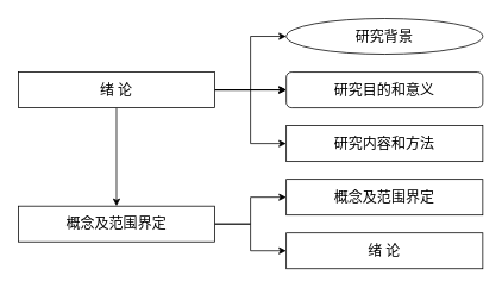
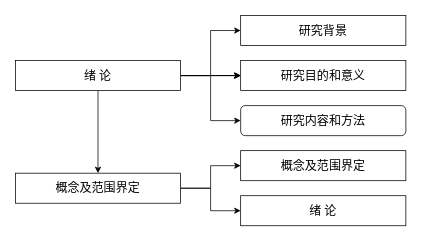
- <mxCell id="10" value="研究背景" style="ellipse;whiteSpace=wrap;html=1;fontSize=16;fontFamily=宋体-简;align=center;" vertex="1" parent="1"><mxGeometry x="320" y="20" width="220" height="40" as="geometry" /></mxCell>
+ <mxCell id="10" value="研究背景" style="rounded=0;whiteSpace=wrap;html=1;fontSize=16;fontFamily=宋体-简;align=center;" vertex="1" parent="1"><mxGeometry x="320" y="20" width="220" height="40" as="geometry" /></mxCell>
- <mxCell id="9" value="&lt;font&gt;研究目的和意义&lt;/font&gt;" style="whiteSpace=wrap;html=1;fontSize=16;fontFamily=宋体-简;align=center;rounded=1;" vertex="1" parent="1"><mxGeometry x="320" y="80" width="220" height="40" as="geometry" /></mxCell>
+ <mxCell id="9" value="&lt;font&gt;研究目的和意义&lt;/font&gt;" style="rounded=0;whiteSpace=wrap;html=1;fontSize=16;fontFamily=宋体-简;align=center;" vertex="1" parent="1"><mxGeometry x="320" y="80" width="220" height="40" as="geometry" /></mxCell>
- <mxCell id="11" value="&lt;font&gt;研究内容和方法&lt;/font&gt;" style="rounded=0;whiteSpace=wrap;html=1;fontSize=16;fontFamily=宋体-简;align=center;" vertex="1" parent="1"><mxGeometry x="320" y="140" width="220" height="40" as="geometry" /></mxCell>
+ <mxCell id="11" value="&lt;font&gt;研究内容和方法&lt;/font&gt;" style="whiteSpace=wrap;html=1;fontSize=16;fontFamily=宋体-简;align=center;rounded=1;" vertex="1" parent="1"><mxGeometry x="320" y="140" width="220" height="40" as="geometry" /></mxCell>
